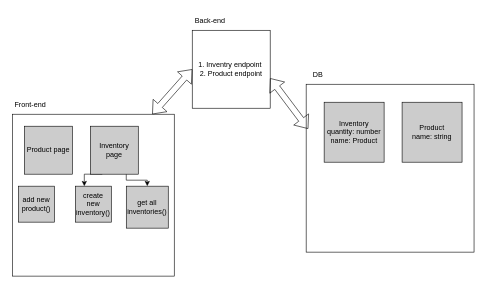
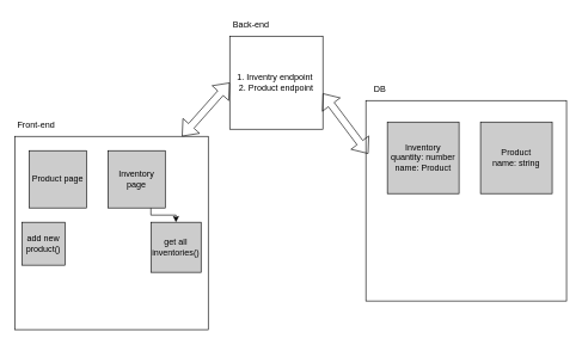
- <mxCell id="12" style="edgeStyle=orthogonalEdgeStyle;rounded=0;orthogonalLoop=1;jettySize=auto;html=1;exitX=0.25;exitY=1;exitDx=0;exitDy=0;entryX=0.25;entryY=0;entryDx=0;entryDy=0;" edge="1" parent="1" source="14" target="17"><mxGeometry relative="1" as="geometry" /></mxCell>
- <mxCell id="17" value="create new inventory()" style="whiteSpace=wrap;html=1;aspect=fixed;fillColor=#CCCCCC;" vertex="1" parent="1"><mxGeometry x="125" y="310" width="60" height="60" as="geometry" /></mxCell>
